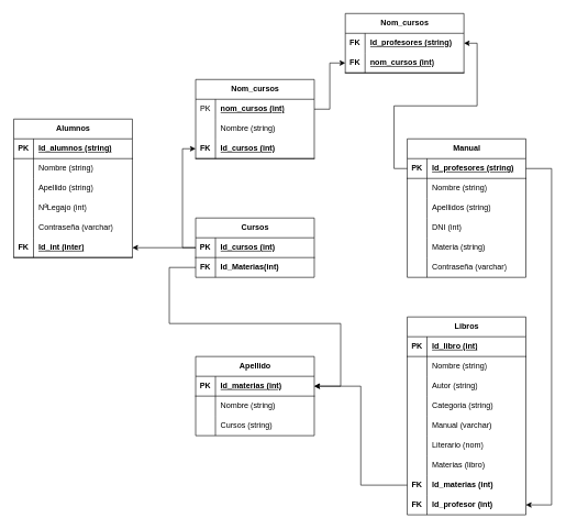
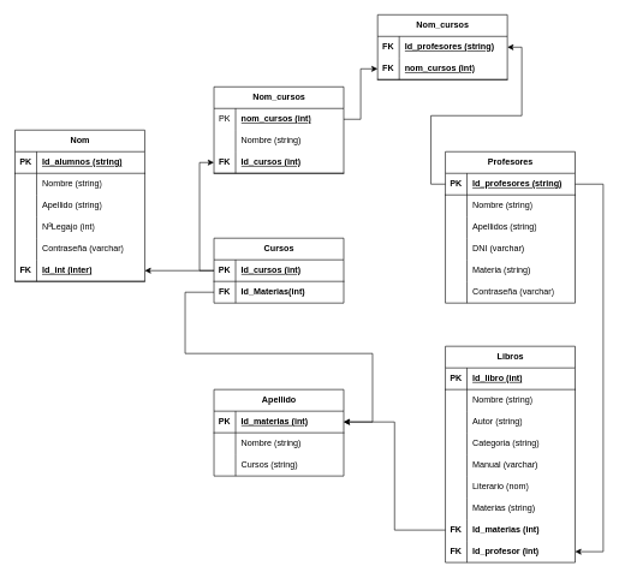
- <mxCell id="2" value="Alumnos" style="shape=table;startSize=30;container=1;collapsible=1;childLayout=tableLayout;fixedRows=1;rowLines=0;fontStyle=1;align=center;resizeLast=1;html=1;" parent="1" vertex="1"><mxGeometry x="20" y="180" width="180" height="210" as="geometry" /></mxCell>
+ <mxCell id="2" value="Nom" style="shape=table;startSize=30;container=1;collapsible=1;childLayout=tableLayout;fixedRows=1;rowLines=0;fontStyle=1;align=center;resizeLast=1;html=1;" parent="1" vertex="1"><mxGeometry x="20" y="180" width="180" height="210" as="geometry" /></mxCell>
- <mxCell id="21" value="Manual" style="shape=table;startSize=30;container=1;collapsible=1;childLayout=tableLayout;fixedRows=1;rowLines=0;fontStyle=1;align=center;resizeLast=1;html=1;" parent="1" vertex="1"><mxGeometry x="617" y="210" width="180" height="210" as="geometry" /></mxCell>
+ <mxCell id="21" value="Profesores" style="shape=table;startSize=30;container=1;collapsible=1;childLayout=tableLayout;fixedRows=1;rowLines=0;fontStyle=1;align=center;resizeLast=1;html=1;" parent="1" vertex="1"><mxGeometry x="617" y="210" width="180" height="210" as="geometry" /></mxCell>
- <mxCell id="33" value="DNI (int)" style="shape=partialRectangle;connectable=0;fillColor=none;top=0;left=0;bottom=0;right=0;align=left;spacingLeft=6;overflow=hidden;whiteSpace=wrap;html=1;" parent="31" vertex="1"><mxGeometry x="30" width="150" height="30" as="geometry"><mxRectangle width="150" height="30" as="alternateBounds" /></mxGeometry></mxCell>
+ <mxCell id="33" value="DNI (varchar)" style="shape=partialRectangle;connectable=0;fillColor=none;top=0;left=0;bottom=0;right=0;align=left;spacingLeft=6;overflow=hidden;whiteSpace=wrap;html=1;" parent="31" vertex="1"><mxGeometry x="30" width="150" height="30" as="geometry"><mxRectangle width="150" height="30" as="alternateBounds" /></mxGeometry></mxCell>
- <mxCell id="61" value="Materias (libro)" style="shape=partialRectangle;connectable=0;fillColor=none;top=0;left=0;bottom=0;right=0;align=left;spacingLeft=6;overflow=hidden;whiteSpace=wrap;html=1;" parent="59" vertex="1"><mxGeometry x="30" width="150" height="30" as="geometry"><mxRectangle width="150" height="30" as="alternateBounds" /></mxGeometry></mxCell>
+ <mxCell id="61" value="Materias (string)" style="shape=partialRectangle;connectable=0;fillColor=none;top=0;left=0;bottom=0;right=0;align=left;spacingLeft=6;overflow=hidden;whiteSpace=wrap;html=1;" parent="59" vertex="1"><mxGeometry x="30" width="150" height="30" as="geometry"><mxRectangle width="150" height="30" as="alternateBounds" /></mxGeometry></mxCell>
